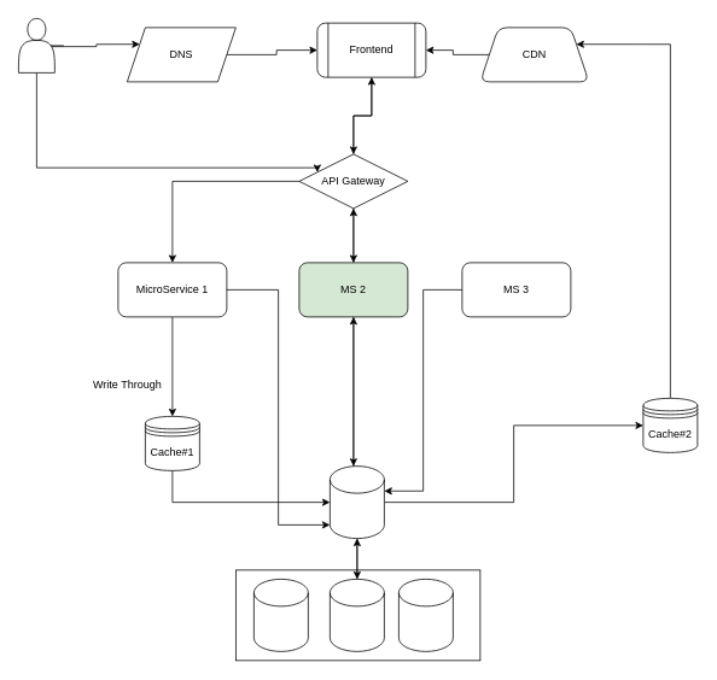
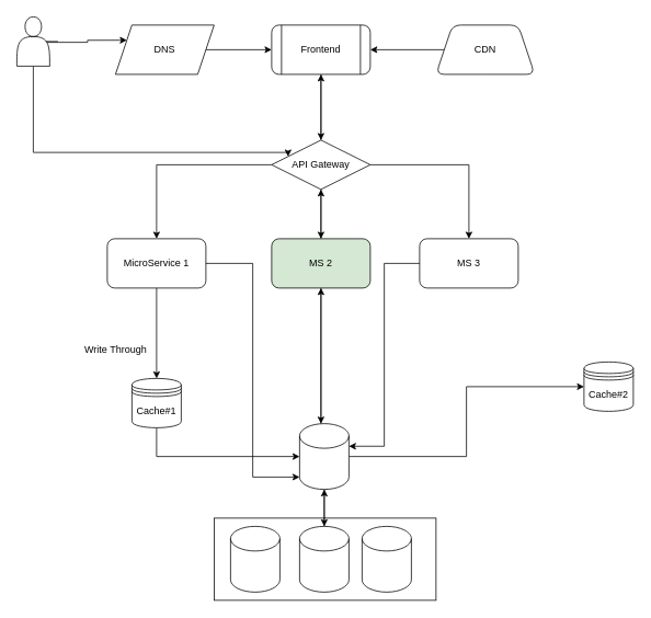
- <mxCell id="16" value="Frontend" style="shape=process;whiteSpace=wrap;html=1;backgroundOutline=1;rounded=1;" parent="1" vertex="1"><mxGeometry x="350" y="25" width="120" height="60" as="geometry" /></mxCell>
+ <mxCell id="16" value="Frontend" style="shape=process;whiteSpace=wrap;html=1;backgroundOutline=1;rounded=1;" parent="1" vertex="1"><mxGeometry x="330" y="30" width="120" height="60" as="geometry" /></mxCell>
- <mxCell id="31" style="edgeStyle=orthogonalEdgeStyle;rounded=0;orthogonalLoop=1;jettySize=auto;html=1;entryX=1;entryY=0.25;entryDx=0;entryDy=0;" parent="1" source="32" target="18" edge="1"><mxGeometry relative="1" as="geometry"><Array as="points"><mxPoint x="740" y="49" /></Array></mxGeometry></mxCell>
+ <mxCell id="5" value="" style="edgeStyle=orthogonalEdgeStyle;rounded=0;orthogonalLoop=1;jettySize=auto;html=1;" parent="1" source="7" target="14" edge="1"><mxGeometry relative="1" as="geometry" /></mxCell>
